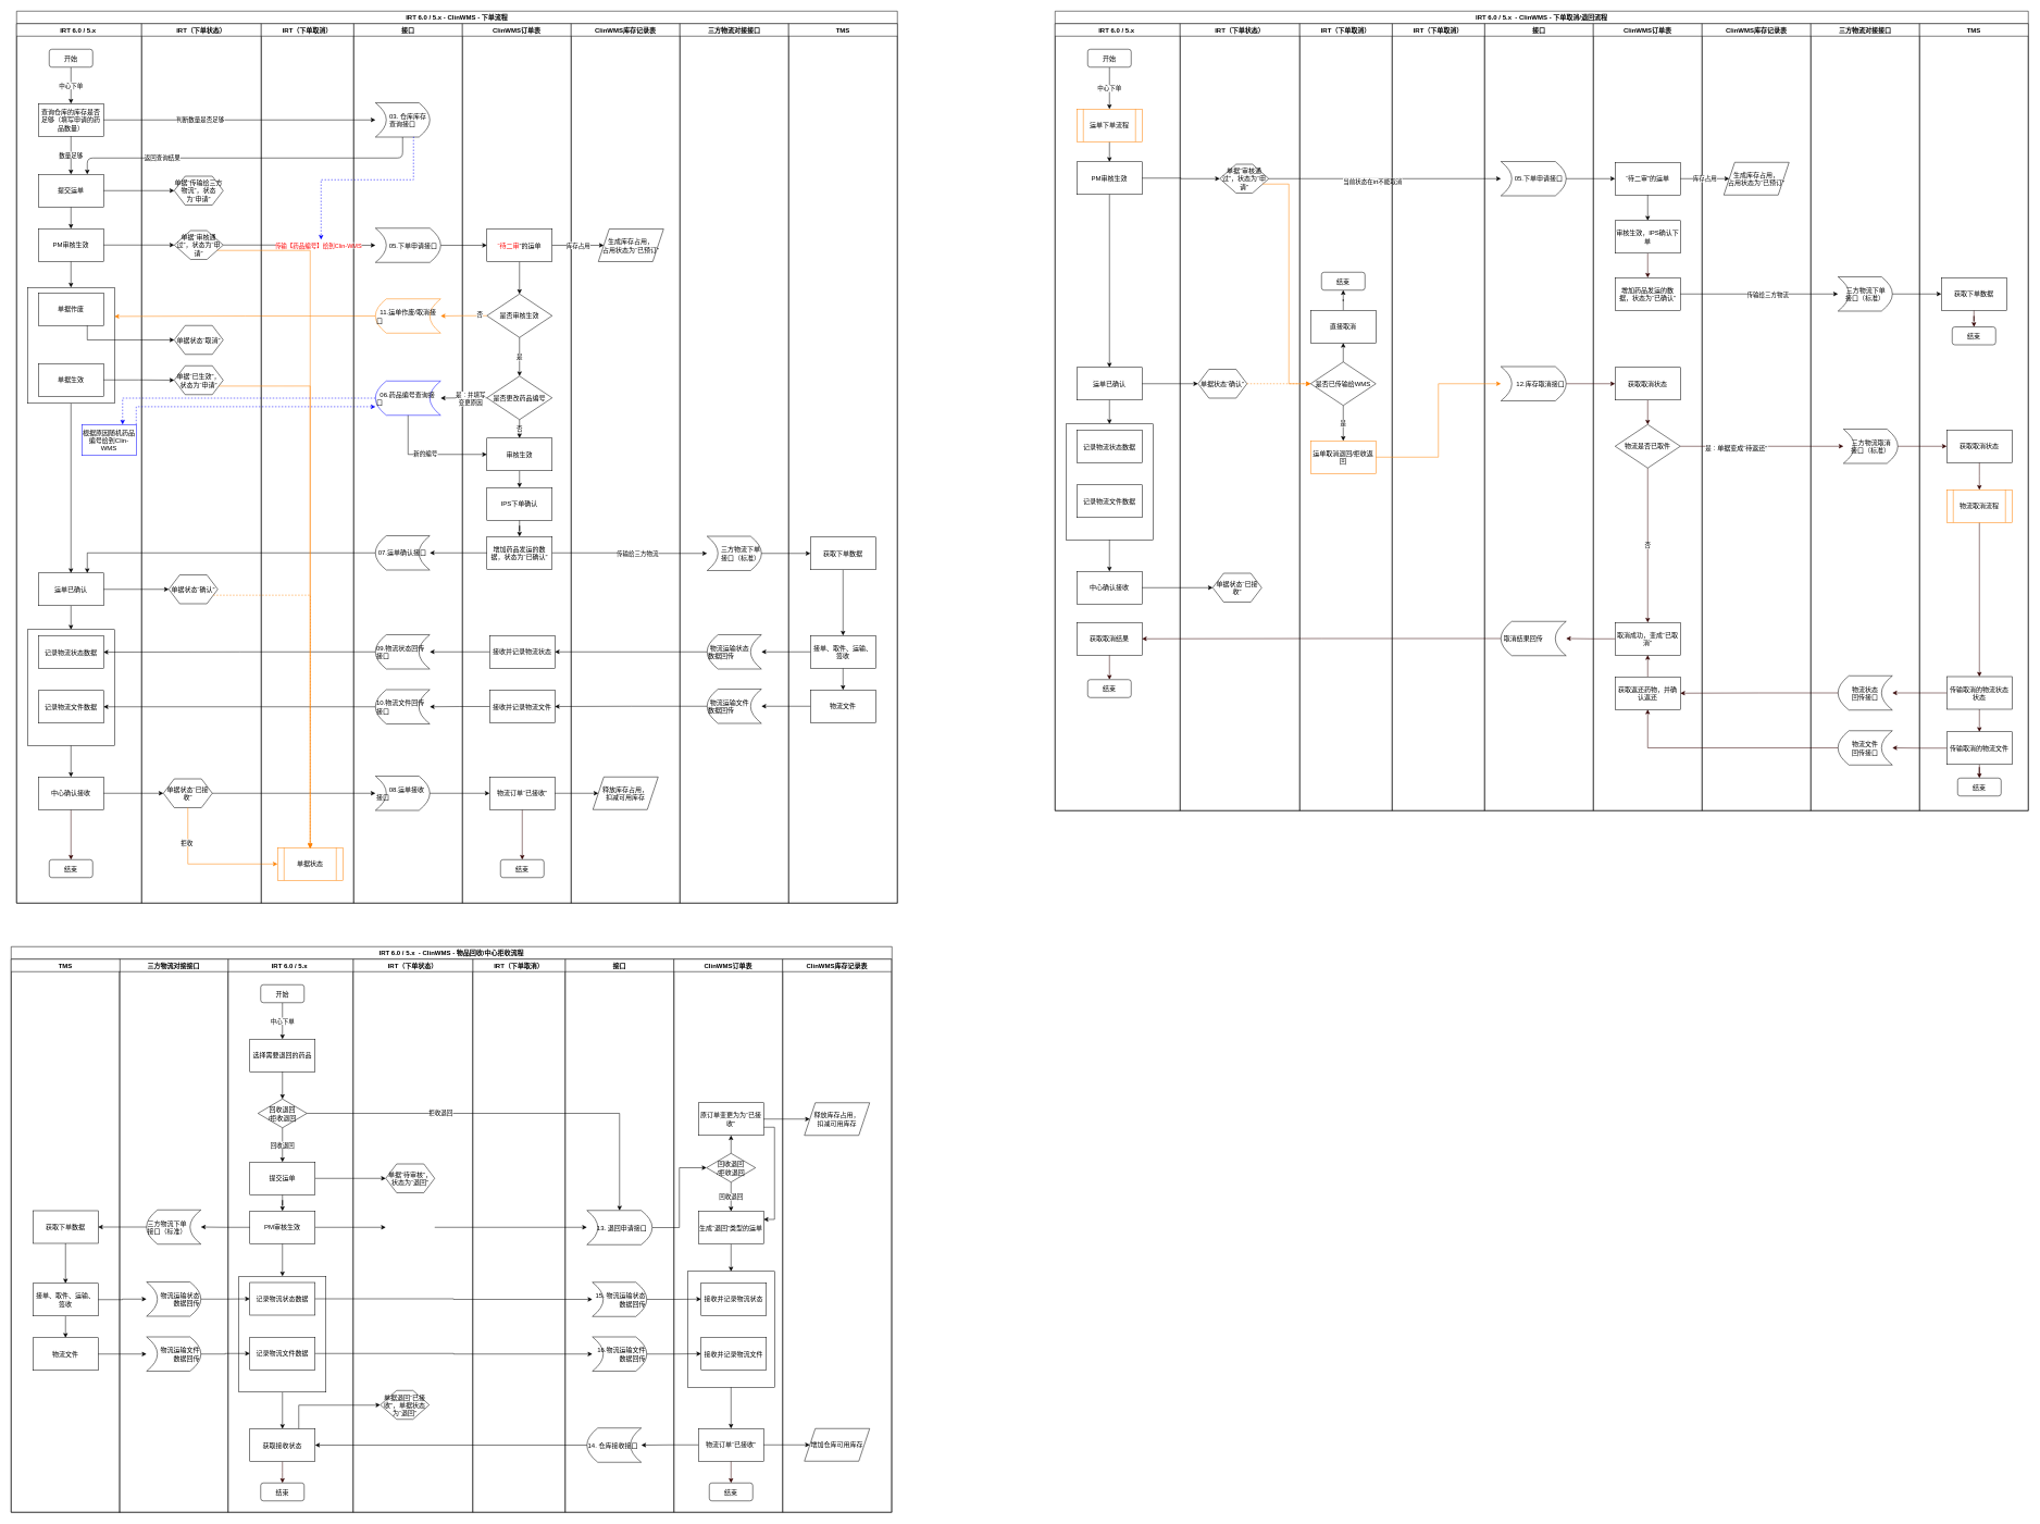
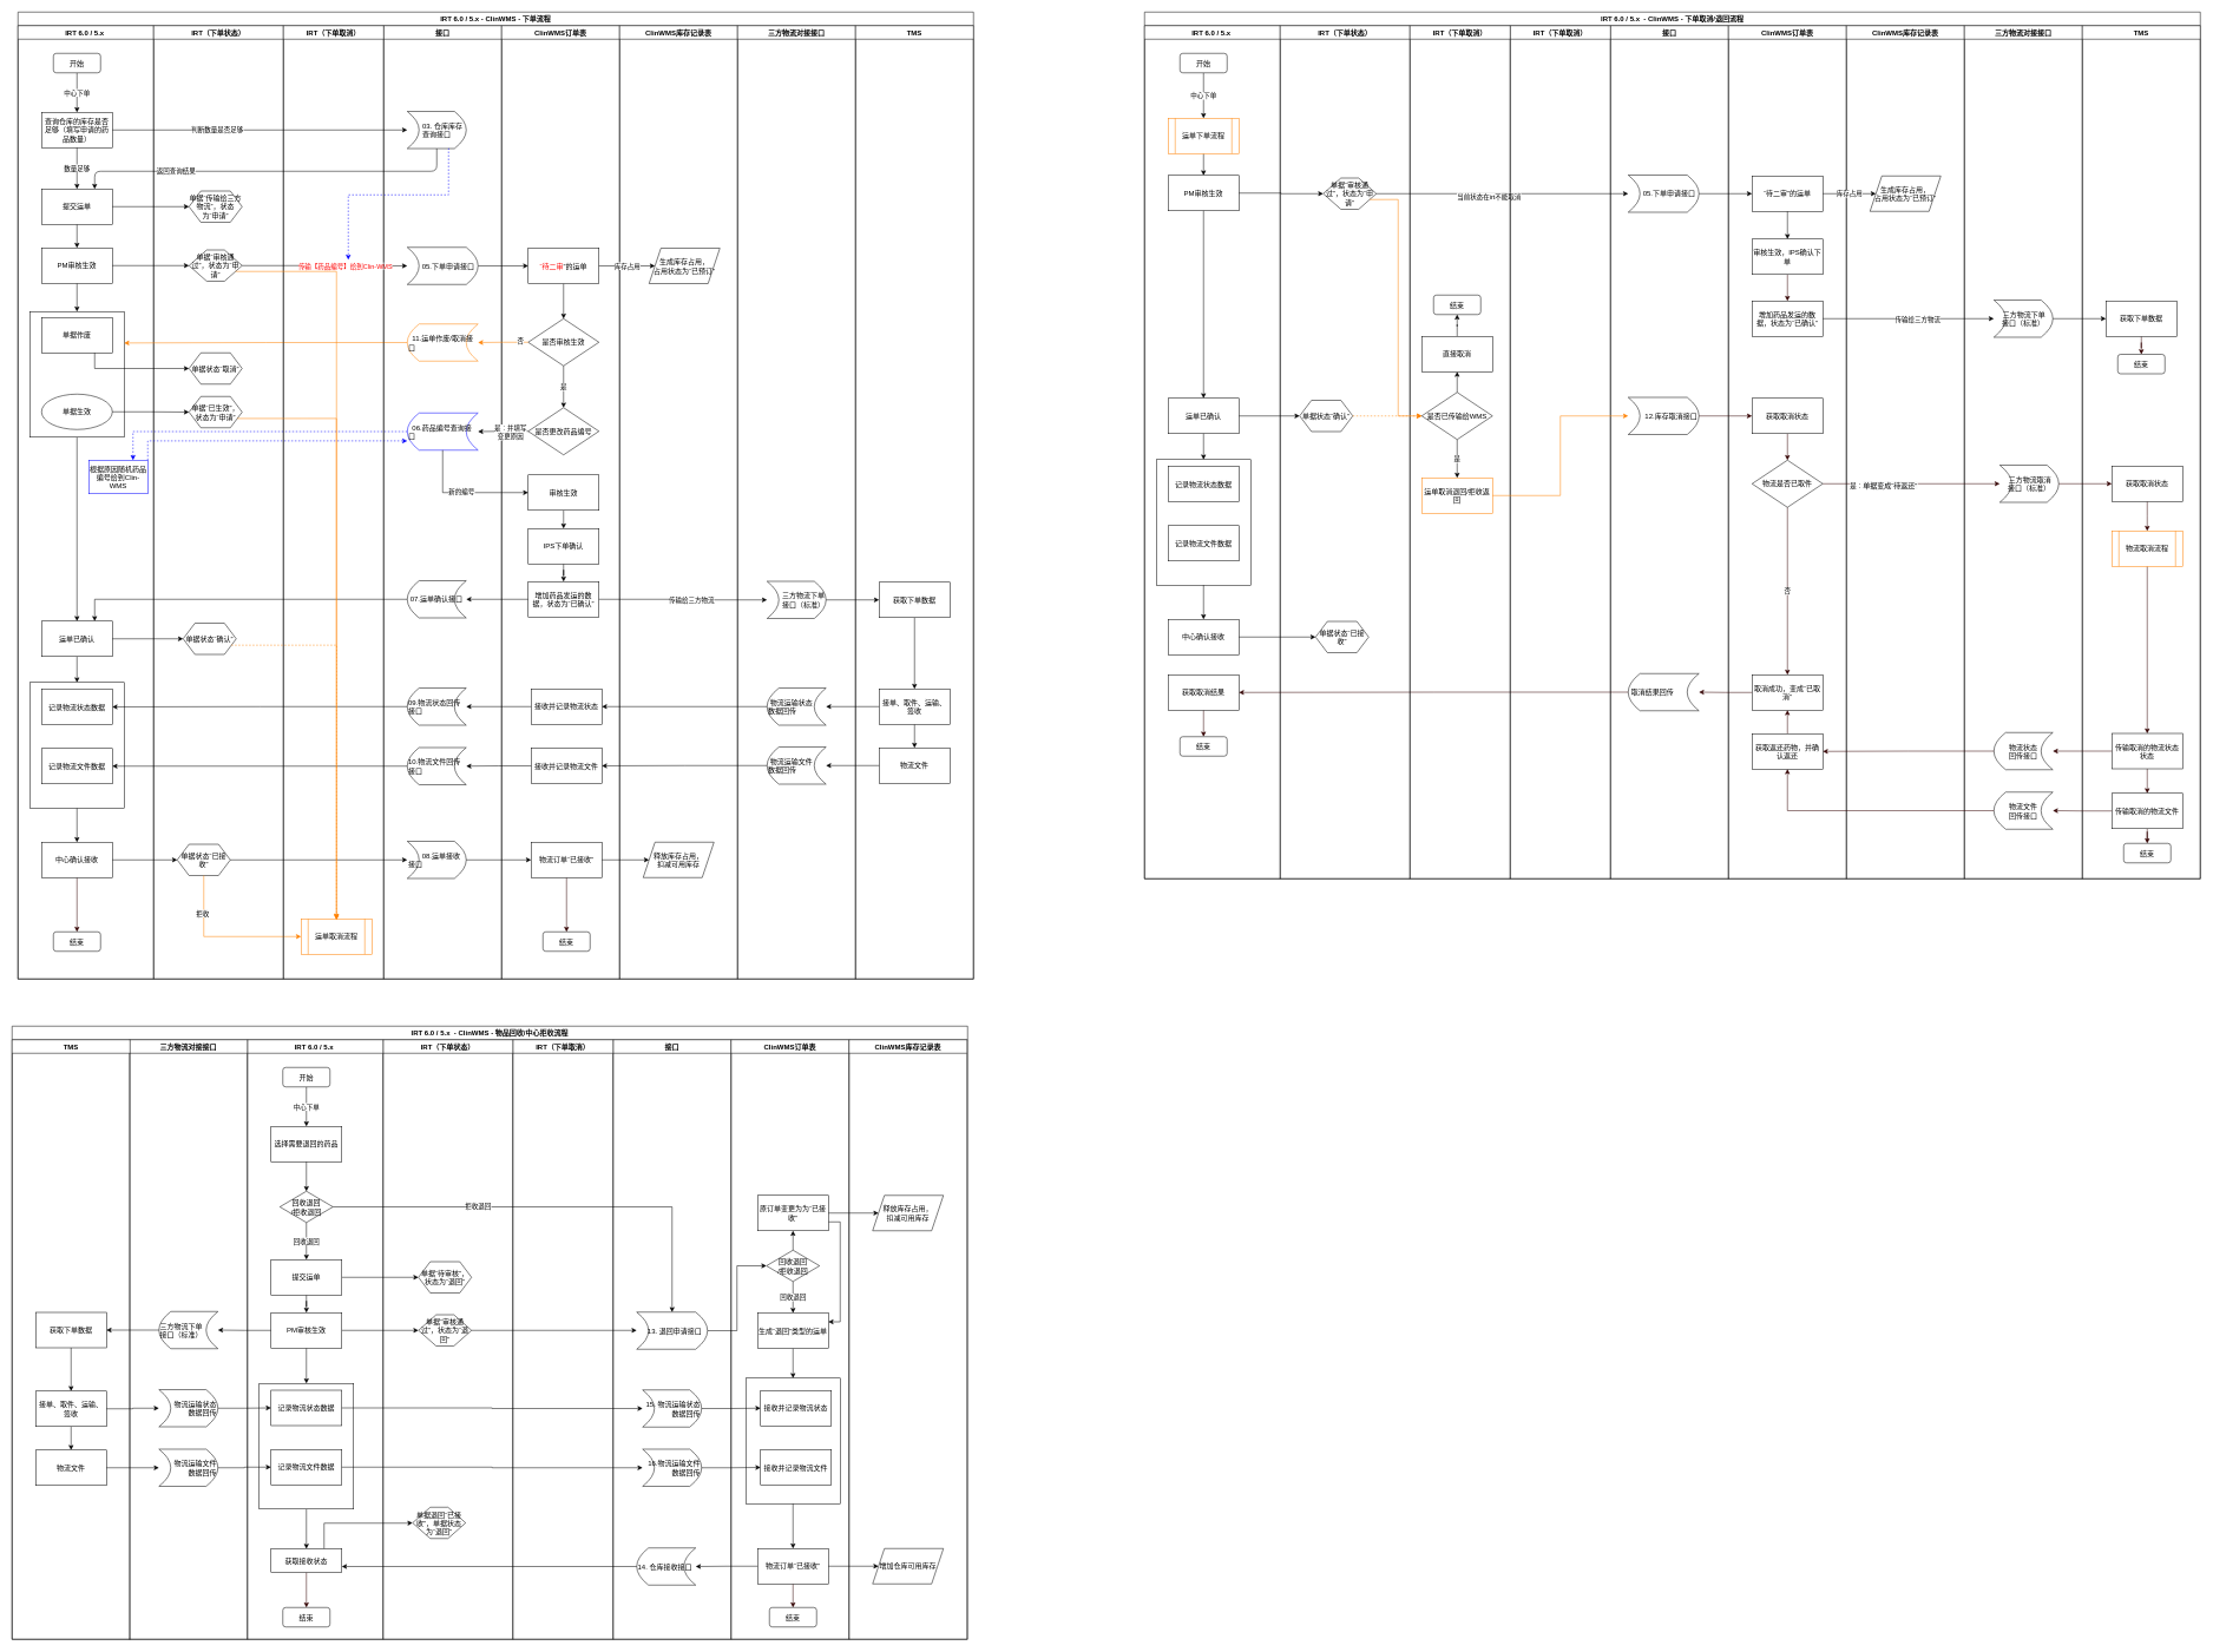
- <mxCell id="21" value="单据生效" style="rounded=0;whiteSpace=wrap;html=1;" parent="3" vertex="1"><mxGeometry x="40" y="625" width="120" height="60" as="geometry" /></mxCell>
+ <mxCell id="21" value="单据生效" style="ellipse;whiteSpace=wrap;html=1;" parent="3" vertex="1"><mxGeometry x="40" y="625" width="120" height="60" as="geometry" /></mxCell>
- <mxCell id="48" value="否" style="edgeStyle=orthogonalEdgeStyle;rounded=0;orthogonalLoop=1;jettySize=auto;html=1;exitX=0.5;exitY=1;exitDx=0;exitDy=0;entryX=0.5;entryY=0;entryDx=0;entryDy=0;startArrow=none;" parent="40" source="56" target="52" edge="1"><mxGeometry relative="1" as="geometry"><Array as="points"><mxPoint x="105" y="747" /><mxPoint x="105" y="747" /></Array></mxGeometry></mxCell>
- <mxCell id="115" value="单据状态" style="shape=process;whiteSpace=wrap;html=1;backgroundOutline=1;strokeColor=#FF8000;" parent="114" vertex="1"><mxGeometry x="30" y="1515" width="120" height="60" as="geometry" /></mxCell>
+ <mxCell id="115" value="运单取消流程" style="shape=process;whiteSpace=wrap;html=1;backgroundOutline=1;strokeColor=#FF8000;" parent="114" vertex="1"><mxGeometry x="30" y="1515" width="120" height="60" as="geometry" /></mxCell>
+ <mxCell id="246" value="单据“审核通过”，状态为“退回”" style="shape=hexagon;perimeter=hexagonPerimeter2;whiteSpace=wrap;html=1;fixedSize=1;size=30;strokeColor=#000000;" parent="244" vertex="1"><mxGeometry x="60" y="466.5" width="90" height="53" as="geometry" /></mxCell>
- <mxCell id="262" value="获取接收状态" style="rounded=0;whiteSpace=wrap;html=1;" parent="248" vertex="1"><mxGeometry x="40" y="863.5" width="120" height="60" as="geometry" /></mxCell>
+ <mxCell id="262" value="获取接收状态" style="rounded=0;whiteSpace=wrap;html=1;" parent="248" vertex="1"><mxGeometry x="40" y="863.5" width="120" height="40" as="geometry" /></mxCell>
